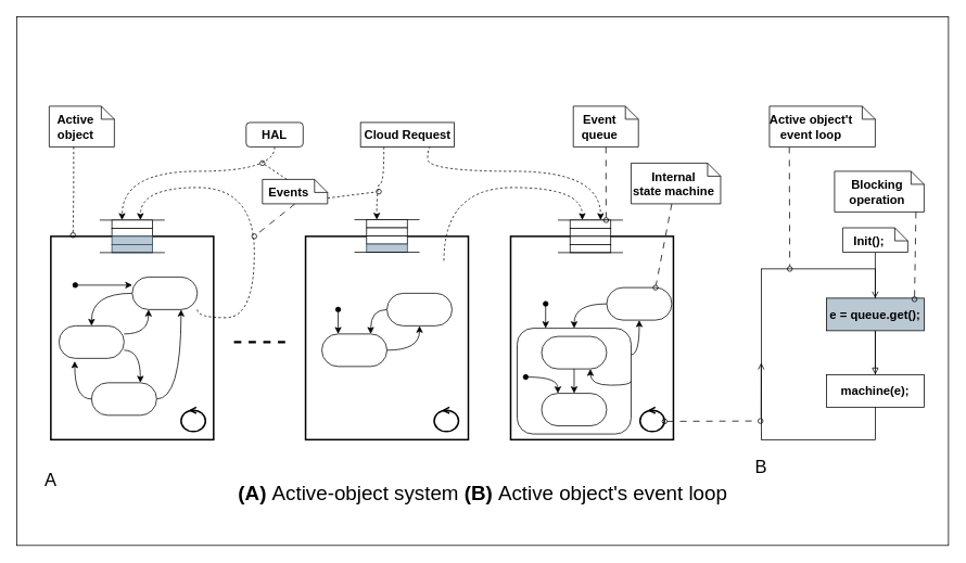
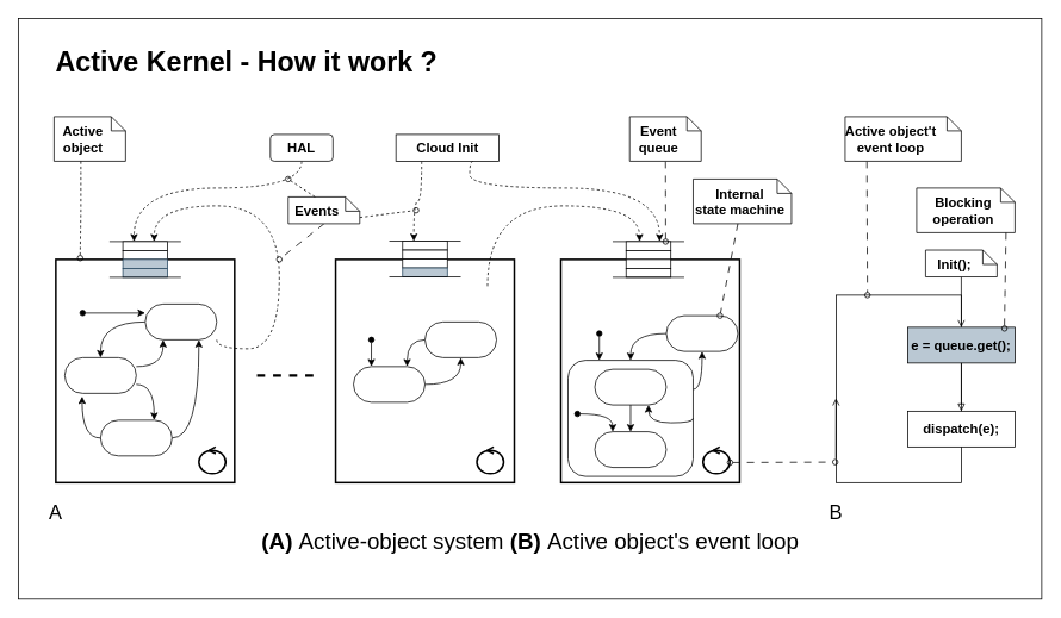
+ <mxCell id="91" value="&lt;span&gt;&lt;b&gt;Active Kernel - How it work ?&lt;/b&gt;&lt;/span&gt;" style="text;html=1;align=left;verticalAlign=middle;whiteSpace=wrap;rounded=0;fontSize=31;" vertex="1" parent="1"><mxGeometry x="60" y="54" width="615" height="30" as="geometry" /></mxCell>
- <mxCell id="62" value="&lt;font style=&quot;font-size: 15px;&quot;&gt;&lt;b&gt;Cloud Request&lt;/b&gt;&lt;/font&gt;" style="rounded=0;whiteSpace=wrap;html=1;" vertex="1" parent="1"><mxGeometry x="442.5" y="150" width="115" height="30" as="geometry" /></mxCell>
+ <mxCell id="62" value="&lt;font style=&quot;font-size: 15px;&quot;&gt;&lt;b&gt;Cloud Init&lt;/b&gt;&lt;/font&gt;" style="rounded=0;whiteSpace=wrap;html=1;" vertex="1" parent="1"><mxGeometry x="442.5" y="150" width="115" height="30" as="geometry" /></mxCell>
- <mxCell id="77" value="&lt;font style=&quot;font-size: 15px;&quot;&gt;&lt;b&gt;machine(e);&lt;/b&gt;&lt;/font&gt;" style="rounded=0;whiteSpace=wrap;html=1;" vertex="1" parent="1"><mxGeometry x="1015" y="460" width="120" height="40" as="geometry" /></mxCell>
+ <mxCell id="77" value="&lt;font style=&quot;font-size: 15px;&quot;&gt;&lt;b&gt;dispatch(e);&lt;/b&gt;&lt;/font&gt;" style="rounded=0;whiteSpace=wrap;html=1;" vertex="1" parent="1"><mxGeometry x="1015" y="460" width="120" height="40" as="geometry" /></mxCell>
- <mxCell id="73" value="&lt;font style=&quot;font-size: 22px;&quot;&gt;A&lt;/font&gt;" style="text;html=1;align=center;verticalAlign=middle;whiteSpace=wrap;rounded=0;" vertex="1" parent="1"><mxGeometry x="32" y="575" width="60" height="30" as="geometry" /></mxCell>
+ <mxCell id="73" value="&lt;font style=&quot;font-size: 22px;&quot;&gt;A&lt;/font&gt;" style="text;html=1;align=center;verticalAlign=middle;whiteSpace=wrap;rounded=0;" vertex="1" parent="1"><mxGeometry x="32" y="560" width="60" height="30" as="geometry" /></mxCell>
